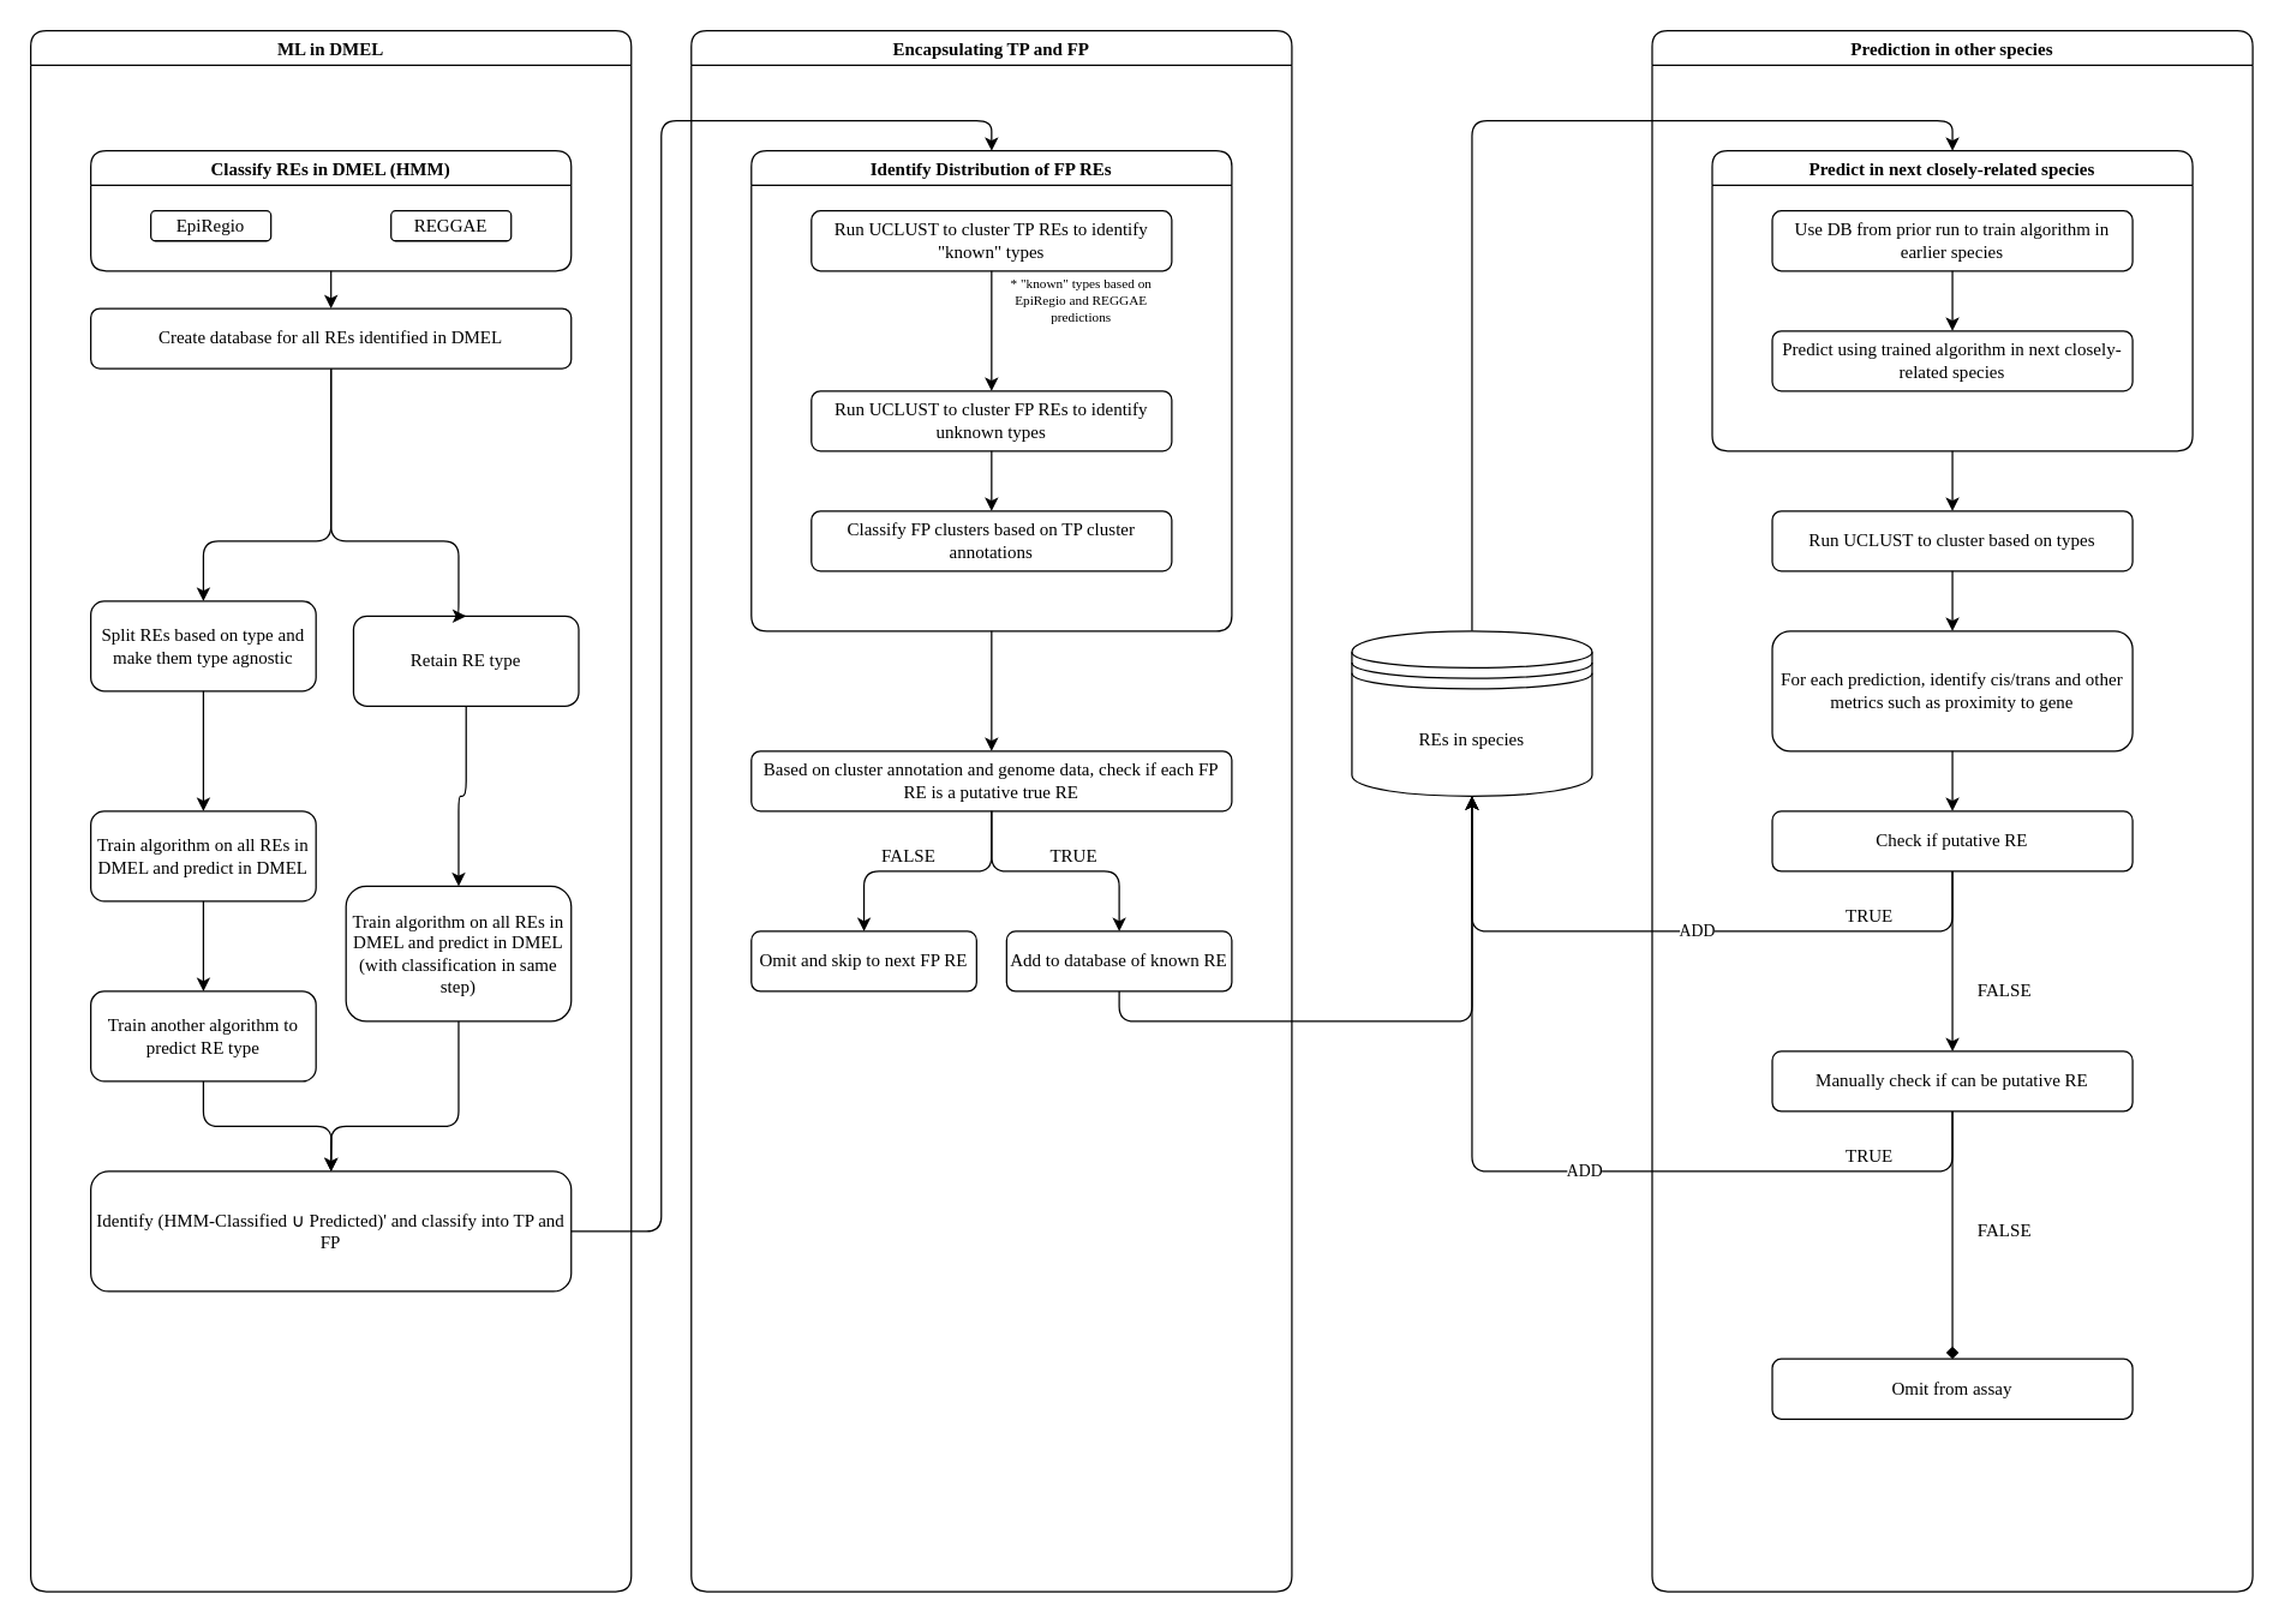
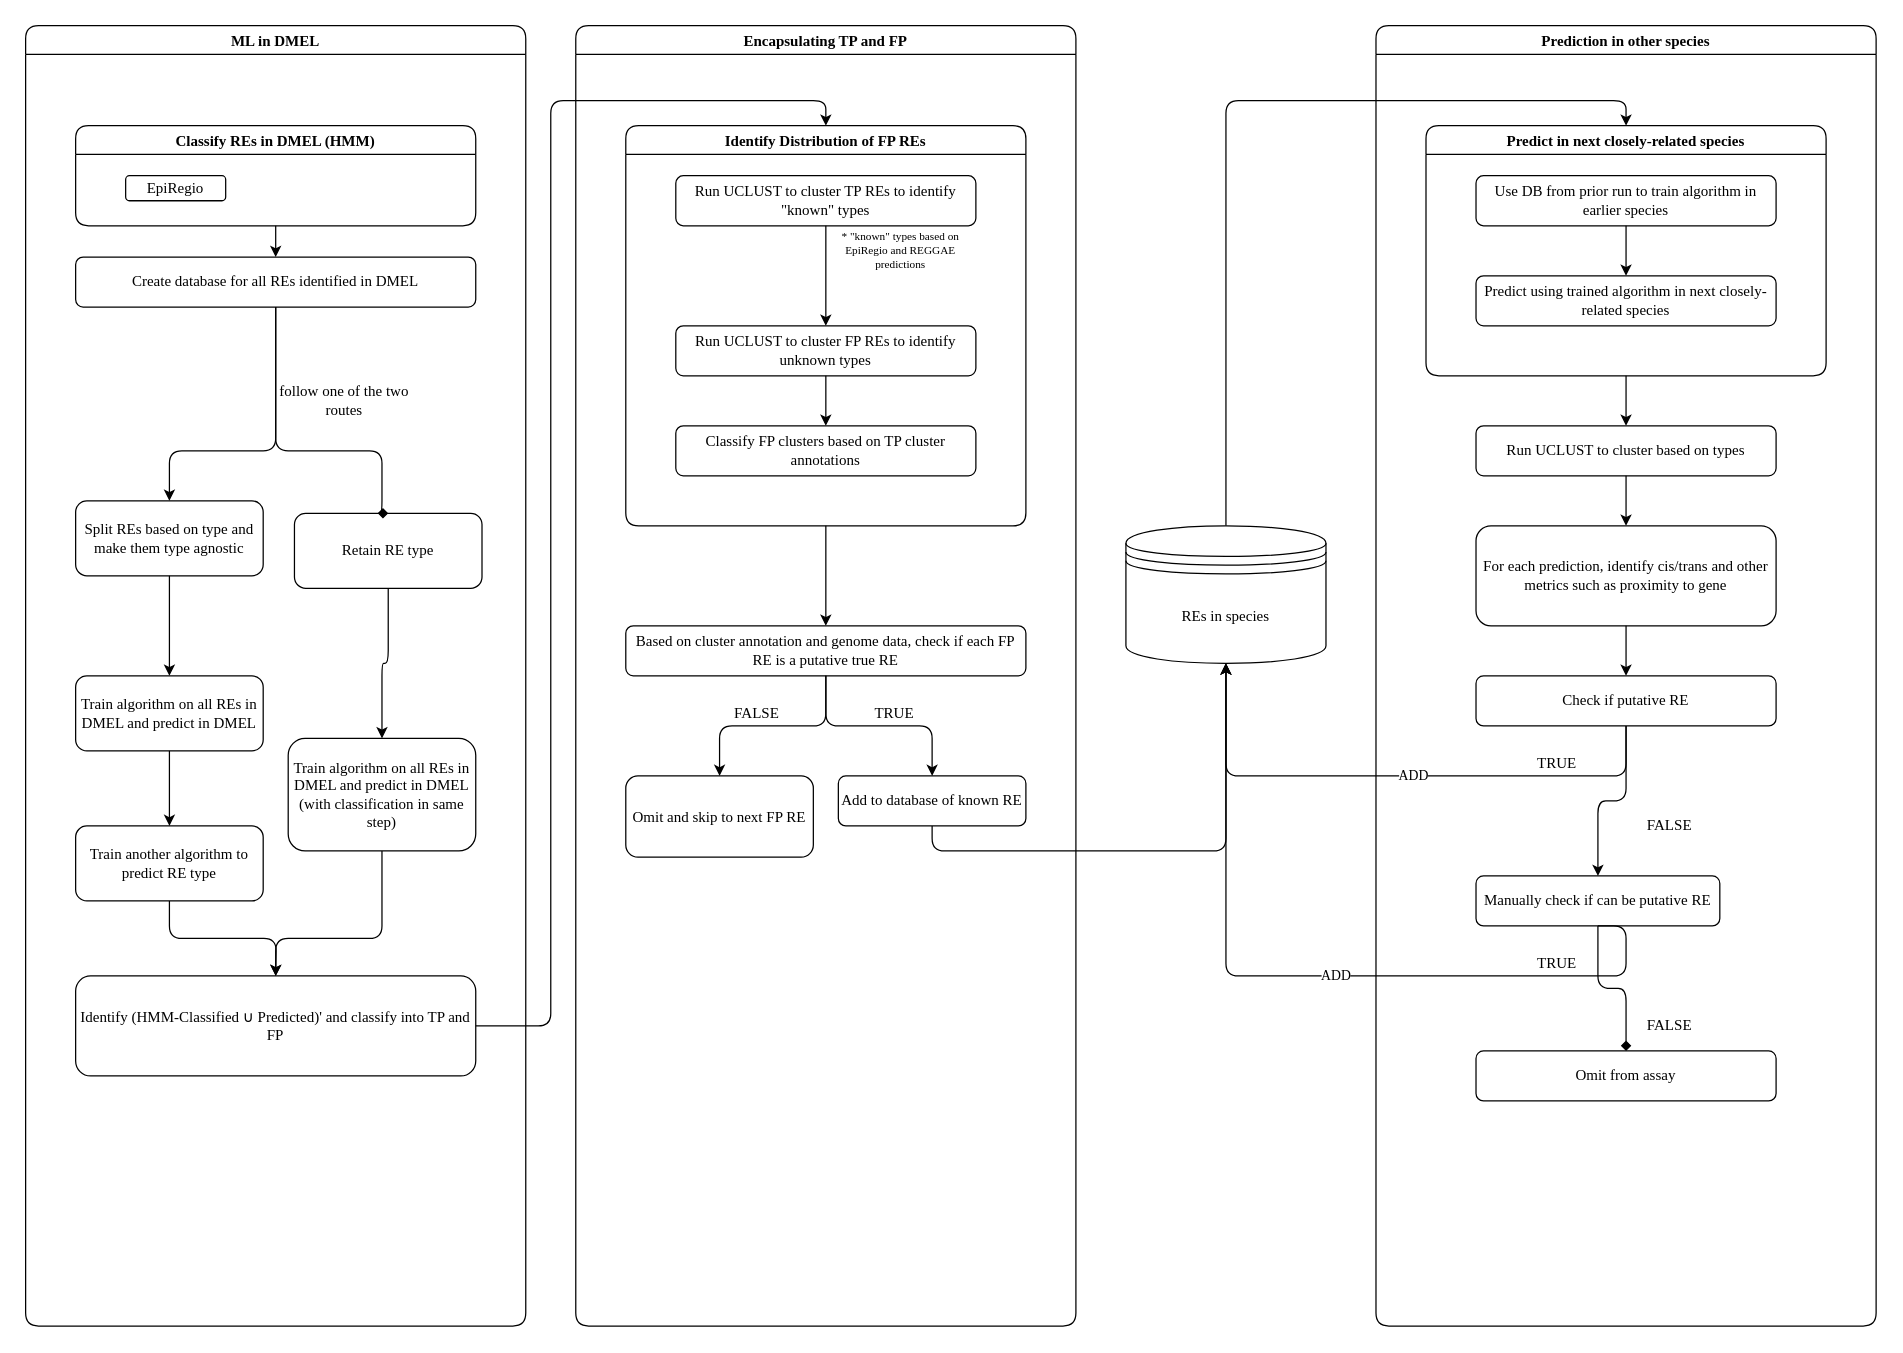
- <mxCell id="6" value="REGGAE" style="rounded=1;whiteSpace=wrap;html=1;fontFamily=Monaco;fillColor=none;" vertex="1" parent="4"><mxGeometry x="200" y="40" width="80" height="20" as="geometry" /></mxCell>
+ <mxCell id="14" value="&lt;font face=&quot;Monaco&quot;&gt;follow one of the two routes&lt;/font&gt;" style="text;html=1;strokeColor=none;fillColor=none;align=center;verticalAlign=middle;whiteSpace=wrap;rounded=0;" vertex="1" parent="2"><mxGeometry x="200" y="280" width="110" height="40" as="geometry" /></mxCell>
- <mxCell id="8" style="edgeStyle=orthogonalEdgeStyle;rounded=1;orthogonalLoop=1;jettySize=auto;html=1;exitX=0.5;exitY=1;exitDx=0;exitDy=0;entryX=0.5;entryY=0;entryDx=0;entryDy=0;" edge="1" parent="2" source="9" target="11"><mxGeometry relative="1" as="geometry"><Array as="points"><mxPoint x="200" y="340" /><mxPoint x="285" y="340" /></Array></mxGeometry></mxCell>
+ <mxCell id="8" style="edgeStyle=orthogonalEdgeStyle;rounded=1;orthogonalLoop=1;jettySize=auto;html=1;exitX=0.5;exitY=1;exitDx=0;exitDy=0;entryX=0.5;entryY=0;entryDx=0;entryDy=0;endArrow=diamond;" edge="1" parent="2" source="9" target="11"><mxGeometry relative="1" as="geometry"><Array as="points"><mxPoint x="200" y="340" /><mxPoint x="285" y="340" /></Array></mxGeometry></mxCell>
- <mxCell id="33" value="Omit and skip to next FP RE" style="rounded=1;whiteSpace=wrap;html=1;fontFamily=Monaco;fillColor=none;" vertex="1" parent="21"><mxGeometry x="40" y="600" width="150" height="40" as="geometry" /></mxCell>
+ <mxCell id="33" value="Omit and skip to next FP RE" style="rounded=1;whiteSpace=wrap;html=1;fontFamily=Monaco;fillColor=none;" vertex="1" parent="21"><mxGeometry x="40" y="600" width="150" height="65" as="geometry" /></mxCell>
- <mxCell id="56" value="Manually check if can be putative RE" style="rounded=1;whiteSpace=wrap;html=1;fontFamily=Monaco;fillColor=none;" vertex="1" parent="42"><mxGeometry x="80" y="680" width="240" height="40" as="geometry" /></mxCell>
+ <mxCell id="56" value="Manually check if can be putative RE" style="rounded=1;whiteSpace=wrap;html=1;fontFamily=Monaco;fillColor=none;" vertex="1" parent="42"><mxGeometry x="80" y="680" width="195" height="40" as="geometry" /></mxCell>
- <mxCell id="58" value="Omit from assay" style="rounded=1;whiteSpace=wrap;html=1;fontFamily=Monaco;fillColor=none;" vertex="1" parent="42"><mxGeometry x="80" y="885" width="240" height="40" as="geometry" /></mxCell>
+ <mxCell id="58" value="Omit from assay" style="rounded=1;whiteSpace=wrap;html=1;fontFamily=Monaco;fillColor=none;" vertex="1" parent="42"><mxGeometry x="80" y="820" width="240" height="40" as="geometry" /></mxCell>
